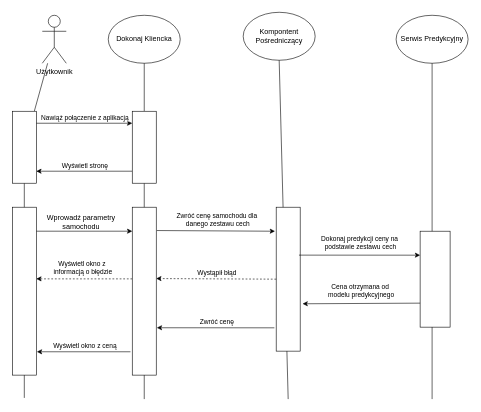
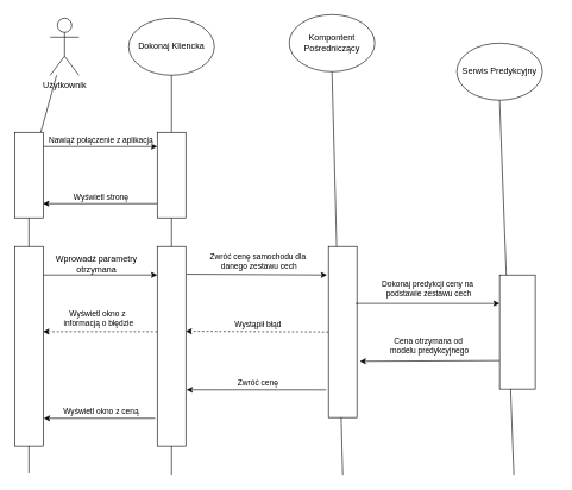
- <mxCell id="5" value="Serwis Predykcyjny" style="ellipse;whiteSpace=wrap;html=1;" vertex="1" parent="1"><mxGeometry x="660" width="120" height="80" as="geometry" y="25" /></mxCell>
+ <mxCell id="5" value="Serwis Predykcyjny" style="ellipse;whiteSpace=wrap;html=1;" vertex="1" parent="1"><mxGeometry x="640" y="60" width="120" height="80" as="geometry" /></mxCell>
- <mxCell id="23" value="Wprowadź parametry samochodu" style="text;html=1;align=center;verticalAlign=middle;whiteSpace=wrap;rounded=0;" vertex="1" parent="1"><mxGeometry x="60" y="355" width="150" height="30" as="geometry" /></mxCell>
+ <mxCell id="23" value="Wprowadź parametry otrzymana" style="text;html=1;align=center;verticalAlign=middle;whiteSpace=wrap;rounded=0;" vertex="1" parent="1"><mxGeometry x="60" y="355" width="150" height="30" as="geometry" /></mxCell>
